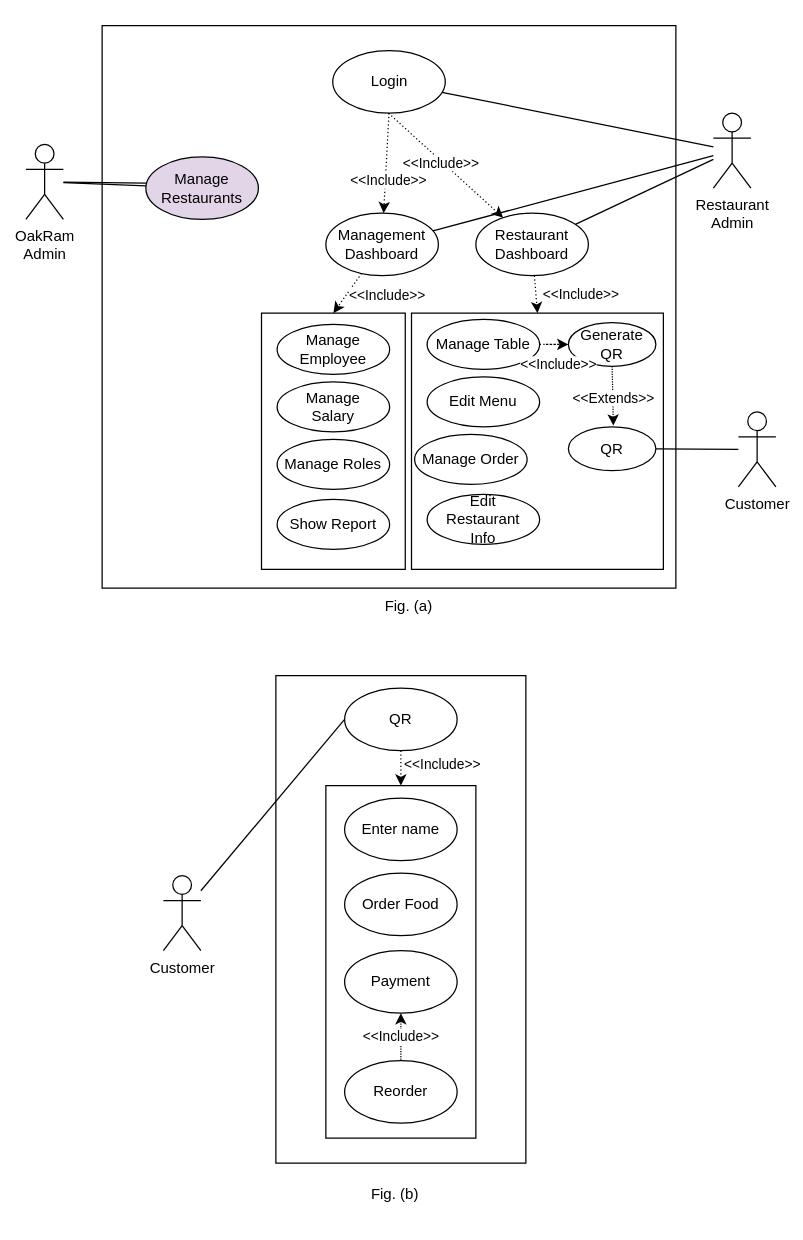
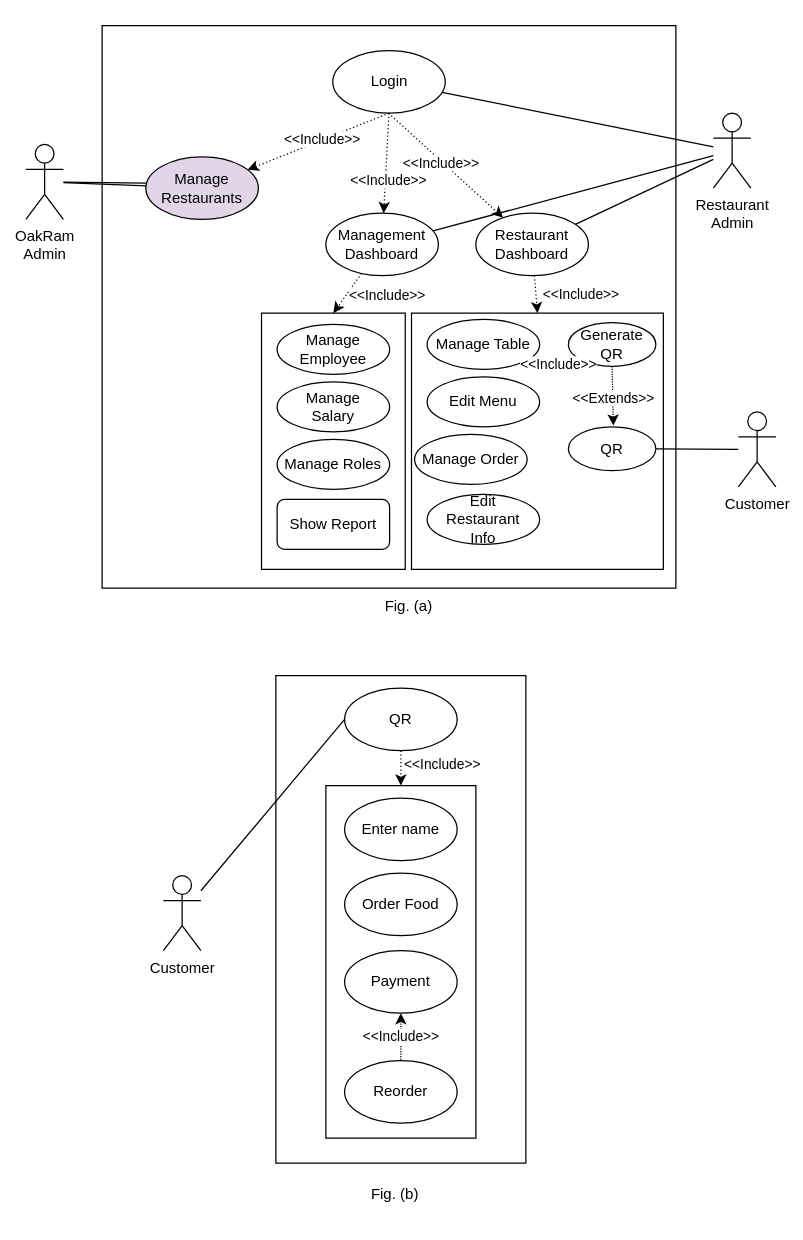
+ <mxCell id="29" value="" style="endArrow=classic;html=1;rounded=0;exitX=0.5;exitY=1;exitDx=0;exitDy=0;dashed=1;dashPattern=1 2;" parent="1" source="7" target="8" edge="1"><mxGeometry width="50" height="50" relative="1" as="geometry"><mxPoint x="320.13" y="100" as="sourcePoint" /><mxPoint x="339" y="170" as="targetPoint" /></mxGeometry></mxCell>
+ <mxCell id="30" value="&amp;lt;&amp;lt;Include&amp;gt;&amp;gt;" style="edgeLabel;html=1;align=center;verticalAlign=middle;resizable=0;points=[];" parent="29" vertex="1" connectable="0"><mxGeometry x="-0.068" y="-1" relative="1" as="geometry"><mxPoint x="-1" as="offset" /></mxGeometry></mxCell>
- <mxCell id="41" value="" style="edgeStyle=orthogonalEdgeStyle;rounded=0;orthogonalLoop=1;jettySize=auto;html=1;dashed=1;dashPattern=1 2;" parent="1" source="42" target="48" edge="1"><mxGeometry relative="1" as="geometry" /></mxCell>
- <mxCell id="37" value="Show Report" style="ellipse;whiteSpace=wrap;html=1;" parent="1" vertex="1"><mxGeometry x="221" y="399" width="90" height="40" as="geometry" /></mxCell>
+ <mxCell id="37" value="Show Report" style="whiteSpace=wrap;html=1;rounded=1;" parent="1" vertex="1"><mxGeometry x="221" y="399" width="90" height="40" as="geometry" /></mxCell>
